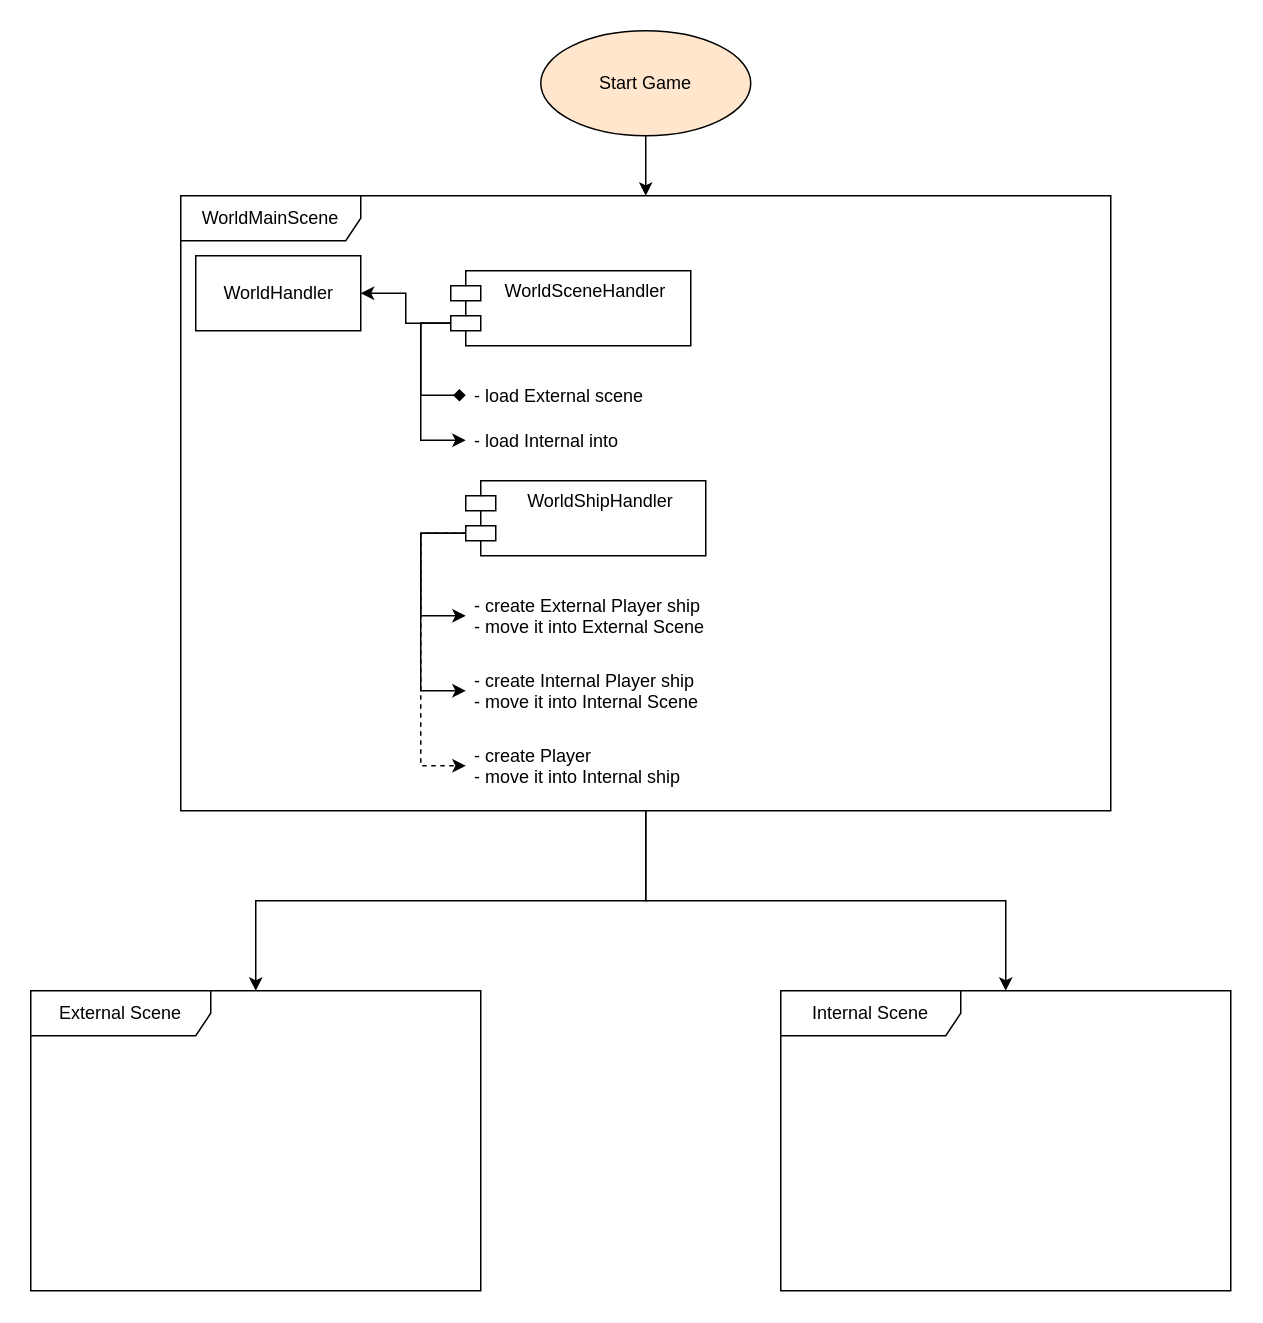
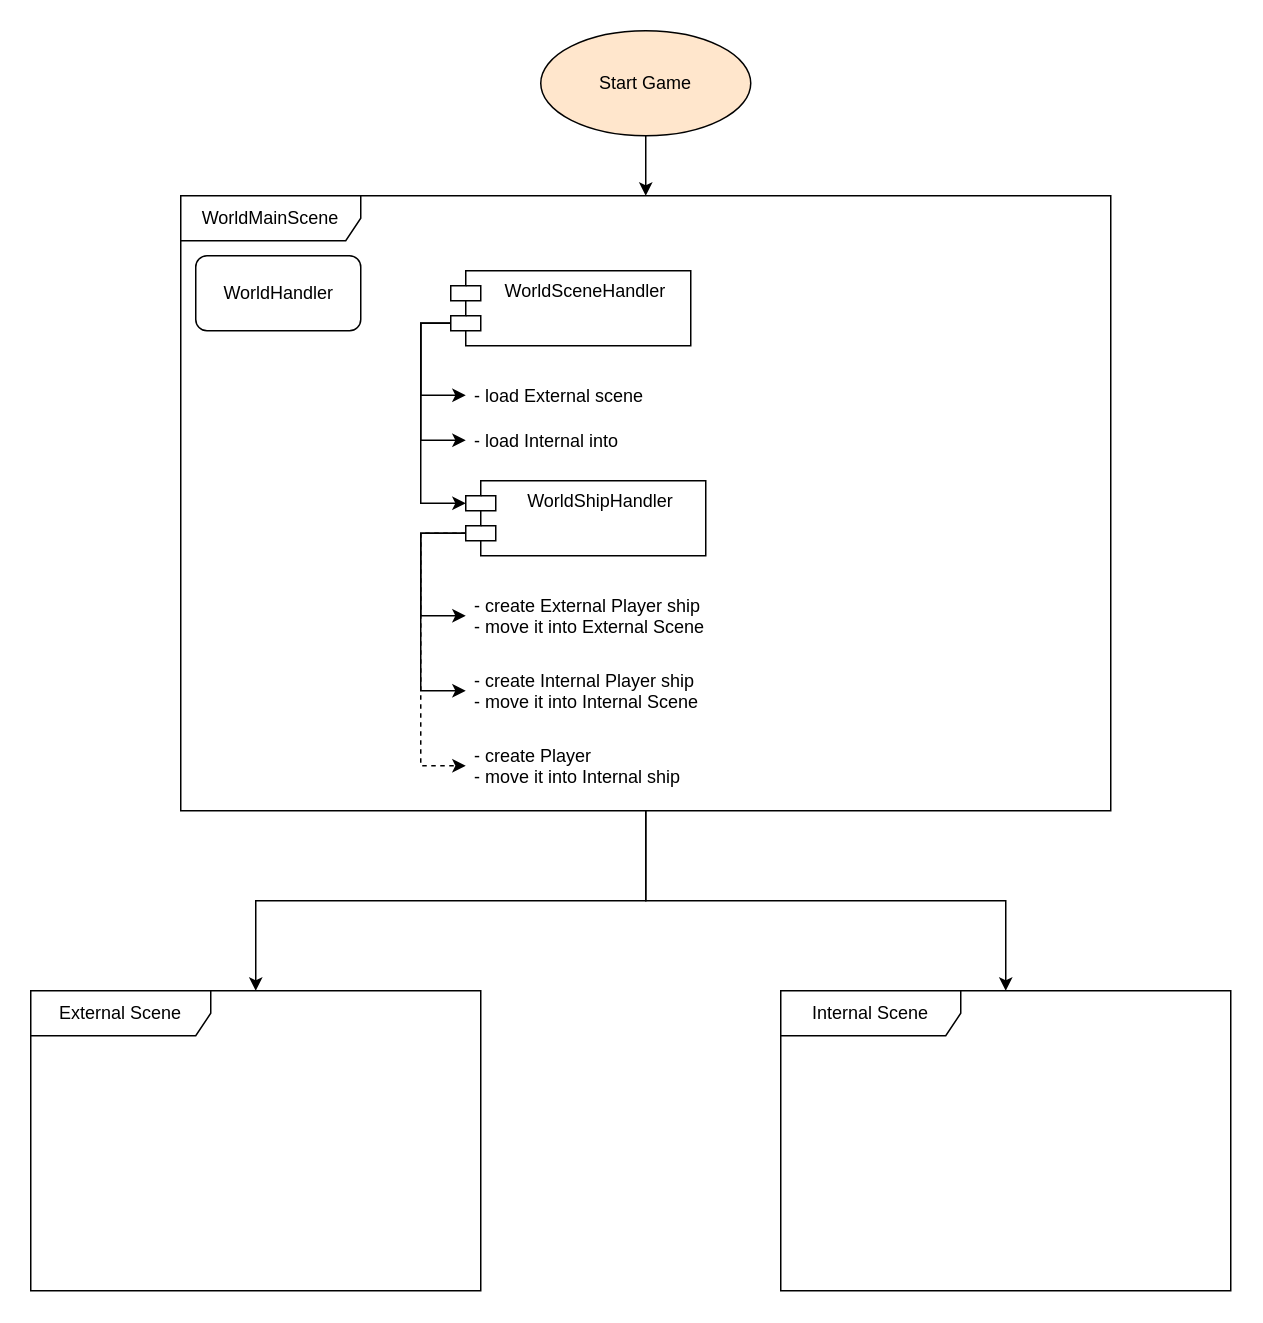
- <mxCell id="5" value="WorldHandler" style="html=1;" vertex="1" parent="1"><mxGeometry x="130" y="170" width="110" height="50" as="geometry" /></mxCell>
+ <mxCell id="5" value="WorldHandler" style="html=1;rounded=1;" vertex="1" parent="1"><mxGeometry x="130" y="170" width="110" height="50" as="geometry" /></mxCell>
- <mxCell id="8" style="edgeStyle=orthogonalEdgeStyle;rounded=0;orthogonalLoop=1;jettySize=auto;html=1;exitX=0;exitY=0;exitDx=0;exitDy=35;exitPerimeter=0;" edge="1" parent="1" source="9" target="5"><mxGeometry relative="1" as="geometry" /></mxCell>
+ <mxCell id="8" style="edgeStyle=orthogonalEdgeStyle;rounded=0;orthogonalLoop=1;jettySize=auto;html=1;exitX=0;exitY=0;exitDx=0;exitDy=35;exitPerimeter=0;entryX=0;entryY=0;entryDx=0;entryDy=15;entryPerimeter=0;" edge="1" parent="1" source="9" target="13"><mxGeometry relative="1" as="geometry" /></mxCell>
- <mxCell id="6" style="edgeStyle=orthogonalEdgeStyle;rounded=0;orthogonalLoop=1;jettySize=auto;html=1;exitX=0;exitY=0;exitDx=0;exitDy=35;exitPerimeter=0;entryX=0;entryY=0.5;entryDx=0;entryDy=0;endArrow=diamond;" edge="1" parent="1" source="9" target="14"><mxGeometry relative="1" as="geometry" /></mxCell>
+ <mxCell id="6" style="edgeStyle=orthogonalEdgeStyle;rounded=0;orthogonalLoop=1;jettySize=auto;html=1;exitX=0;exitY=0;exitDx=0;exitDy=35;exitPerimeter=0;entryX=0;entryY=0.5;entryDx=0;entryDy=0;" edge="1" parent="1" source="9" target="14"><mxGeometry relative="1" as="geometry" /></mxCell>
